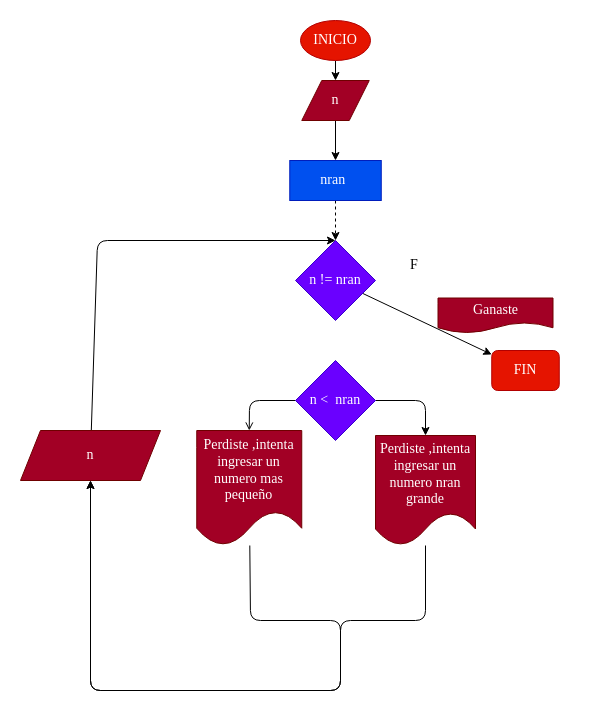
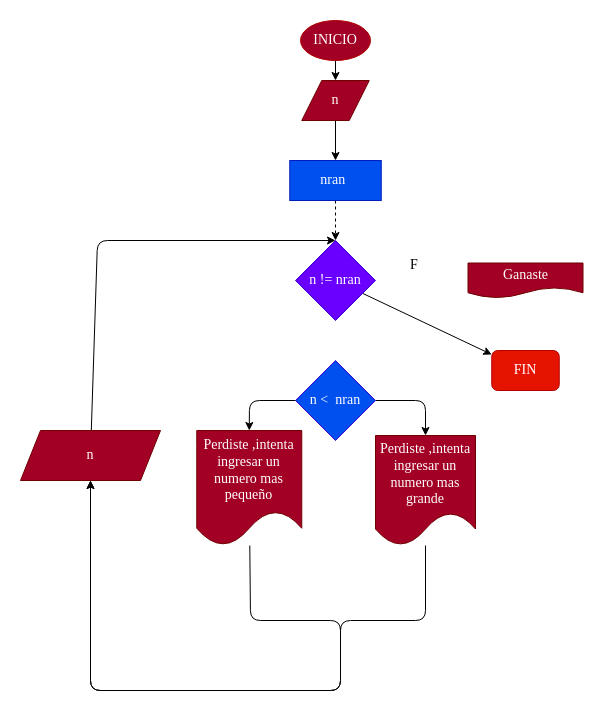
- <mxCell id="3" value="INICIO" style="ellipse;whiteSpace=wrap;html=1;fillColor=#e51400;fontColor=#ffffff;strokeColor=#B20000;fontFamily=Comic Sans MS;fontStyle=0;fontSize=14;" parent="1" vertex="1"><mxGeometry x="300.01" y="20" width="70" height="40" as="geometry" /></mxCell>
+ <mxCell id="3" value="INICIO" style="ellipse;whiteSpace=wrap;html=1;fillColor=#a20025;fontColor=#ffffff;strokeColor=#B20000;fontFamily=Comic Sans MS;fontStyle=0;fontSize=14;" parent="1" vertex="1"><mxGeometry x="300.01" y="20" width="70" height="40" as="geometry" /></mxCell>
- <mxCell id="8" value="Ganaste" style="shape=document;whiteSpace=wrap;html=1;boundedLbl=1;fillColor=#a20025;fontColor=#ffffff;strokeColor=#6F0000;fontFamily=Comic Sans MS;fontStyle=0;fontSize=14;" parent="1" vertex="1"><mxGeometry x="437.5" y="297.5" width="115" height="35" as="geometry" /></mxCell>
+ <mxCell id="8" value="Ganaste" style="shape=document;whiteSpace=wrap;html=1;boundedLbl=1;fillColor=#a20025;fontColor=#ffffff;strokeColor=#6F0000;fontFamily=Comic Sans MS;fontStyle=0;fontSize=14;" parent="1" vertex="1"><mxGeometry x="467.5" y="262.5" width="115" height="35" as="geometry" /></mxCell>
- <mxCell id="19" value="n &amp;lt;&amp;nbsp; nran" style="rhombus;whiteSpace=wrap;html=1;fontFamily=Comic Sans MS;fontSize=14;fillColor=#6a00ff;fontColor=#ffffff;strokeColor=#3700CC;" vertex="1" parent="1"><mxGeometry x="295" y="360" width="80" height="80" as="geometry" /></mxCell>
+ <mxCell id="19" value="n &amp;lt;&amp;nbsp; nran" style="rhombus;whiteSpace=wrap;html=1;fontFamily=Comic Sans MS;fontSize=14;fillColor=#0050ef;fontColor=#ffffff;strokeColor=#3700CC;" vertex="1" parent="1"><mxGeometry x="295" y="360" width="80" height="80" as="geometry" /></mxCell>
- <mxCell id="17" style="edgeStyle=none;html=1;entryX=0.5;entryY=0;entryDx=0;entryDy=0;fontFamily=Comic Sans MS;fontSize=14;endArrow=open;" edge="1" parent="1" source="19" target="21"><mxGeometry relative="1" as="geometry"><Array as="points"><mxPoint x="249" y="400" /></Array></mxGeometry></mxCell>
+ <mxCell id="17" style="edgeStyle=none;html=1;entryX=0.5;entryY=0;entryDx=0;entryDy=0;fontFamily=Comic Sans MS;fontSize=14;" edge="1" parent="1" source="19" target="21"><mxGeometry relative="1" as="geometry"><Array as="points"><mxPoint x="249" y="400" /></Array></mxGeometry></mxCell>
- <mxCell id="11" value="Perdiste ,intenta ingresar un numero nran grande" style="shape=document;whiteSpace=wrap;html=1;boundedLbl=1;fillColor=#a20025;strokeColor=#6F0000;fontColor=#ffffff;fontFamily=Comic Sans MS;fontStyle=0;fontSize=14;" parent="1" vertex="1"><mxGeometry x="375" y="435" width="100" height="110" as="geometry" /></mxCell>
+ <mxCell id="11" value="Perdiste ,intenta ingresar un numero mas grande" style="shape=document;whiteSpace=wrap;html=1;boundedLbl=1;fillColor=#a20025;strokeColor=#6F0000;fontColor=#ffffff;fontFamily=Comic Sans MS;fontStyle=0;fontSize=14;" parent="1" vertex="1"><mxGeometry x="375" y="435" width="100" height="110" as="geometry" /></mxCell>
